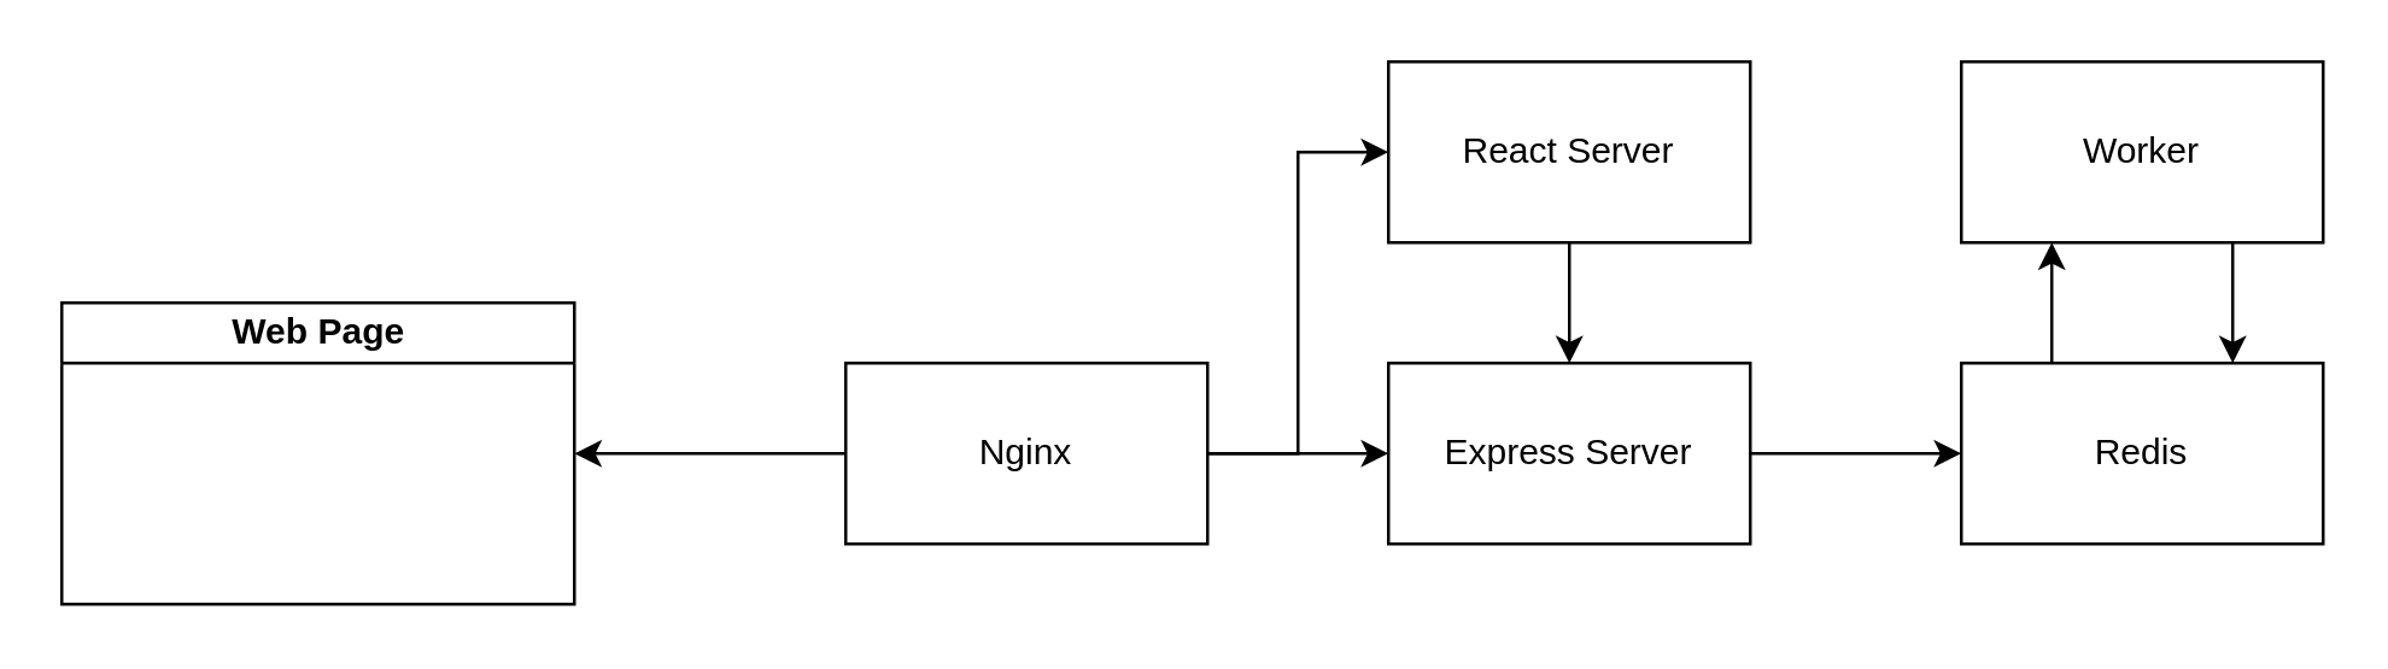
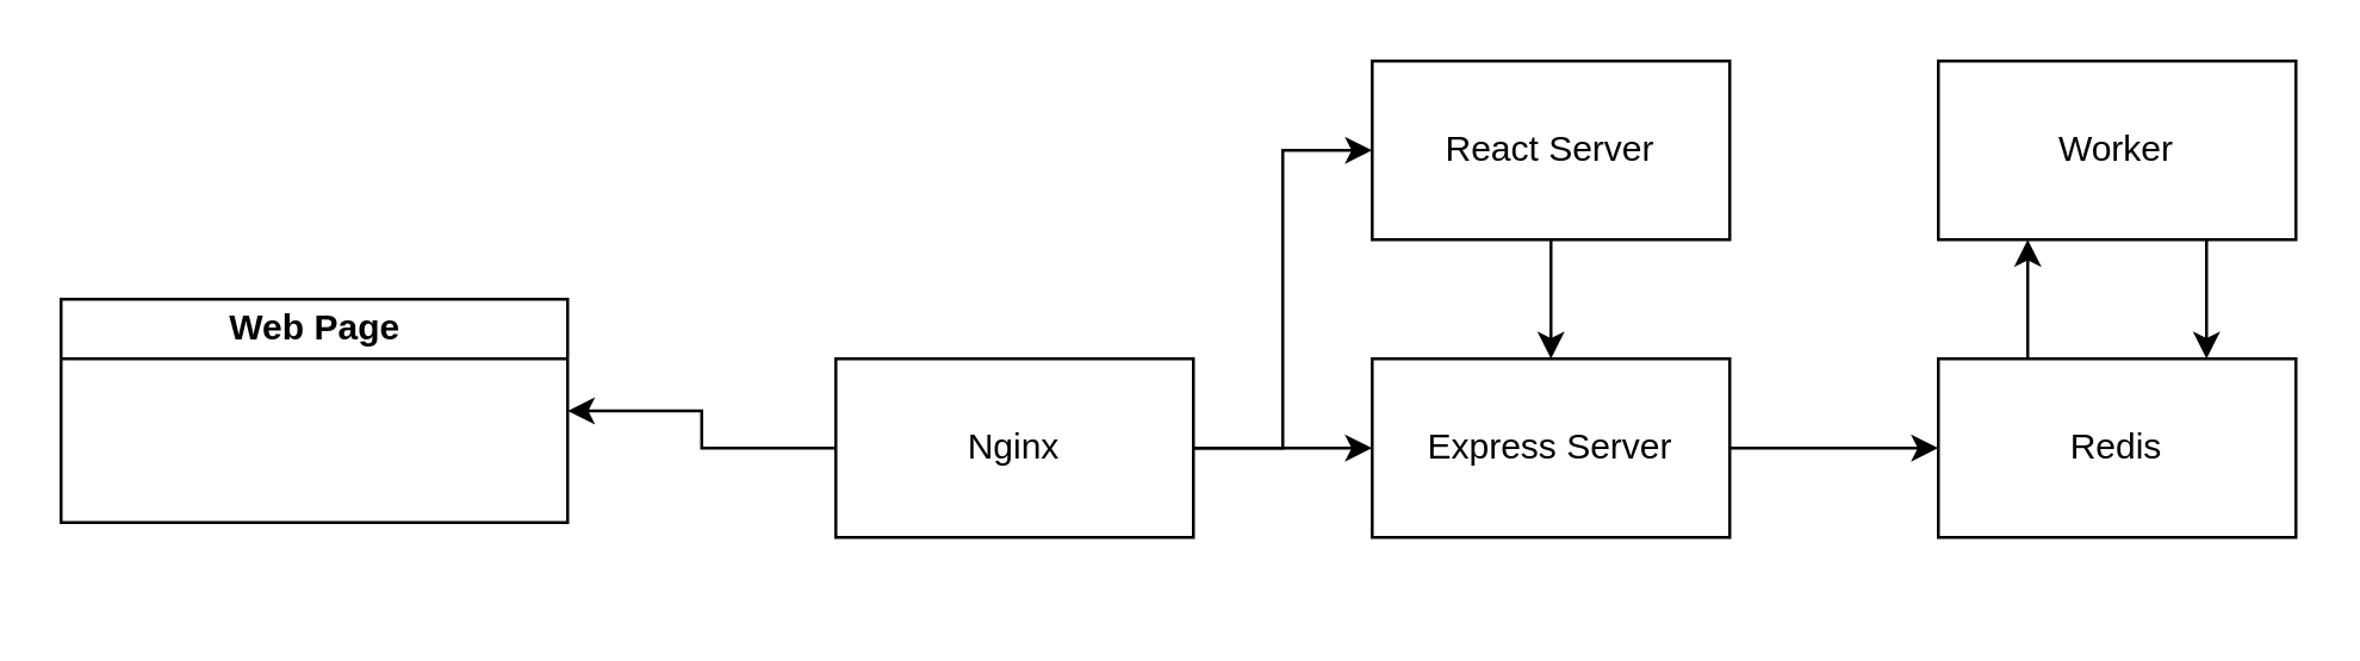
- <mxCell id="14" value="Web Page" style="swimlane;html=1;startSize=20;horizontal=1;containerType=tree;" vertex="1" parent="1"><mxGeometry x="20" y="100" width="170" height="100" as="geometry" /></mxCell>
+ <mxCell id="14" value="Web Page" style="swimlane;html=1;startSize=20;horizontal=1;containerType=tree;" vertex="1" parent="1"><mxGeometry x="20" y="100" width="170" height="75" as="geometry" /></mxCell>
